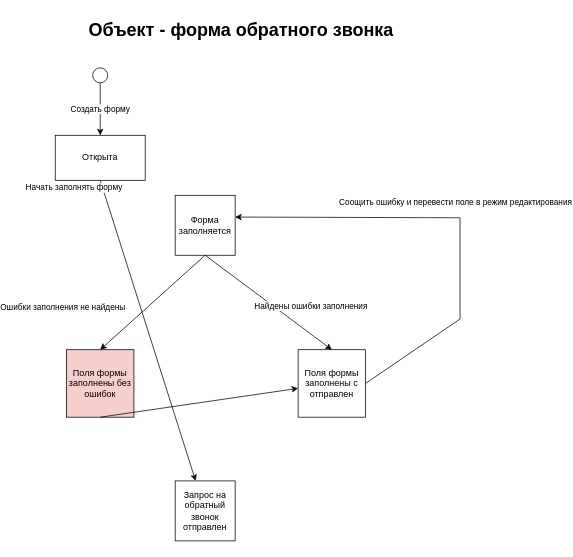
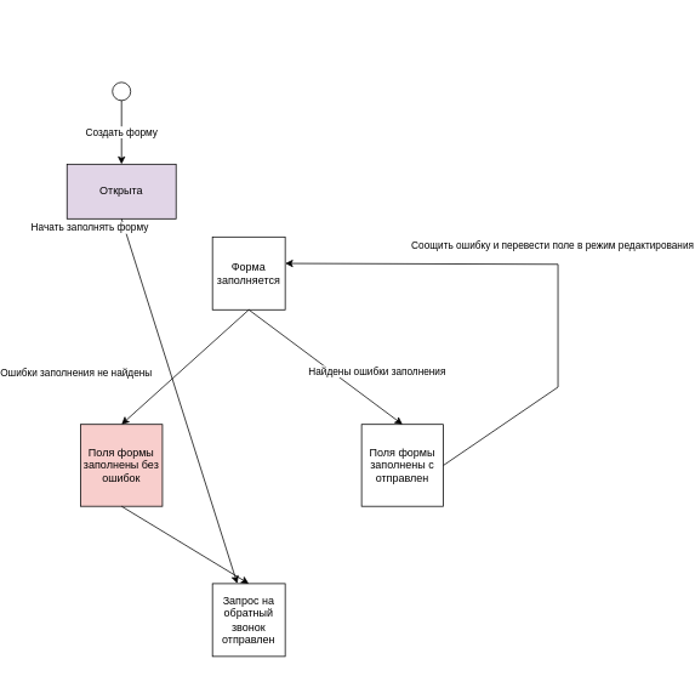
- <mxCell id="5" value="&lt;h1&gt;Объект - форма обратного звонка&lt;/h1&gt;" style="text;html=1;strokeColor=none;fillColor=none;spacing=5;spacingTop=-20;whiteSpace=wrap;overflow=hidden;rounded=0;" vertex="1" parent="1"><mxGeometry x="60" y="20" width="440" height="50" as="geometry" /></mxCell>
- <mxCell id="2" value="Открыта" style="rounded=0;whiteSpace=wrap;html=1;" vertex="1" parent="1"><mxGeometry x="20" y="180" width="120" height="60" as="geometry" /></mxCell>
+ <mxCell id="2" value="Открыта" style="rounded=0;whiteSpace=wrap;html=1;fillColor=#e1d5e7;" vertex="1" parent="1"><mxGeometry x="20" y="180" width="120" height="60" as="geometry" /></mxCell>
- <mxCell id="9" value="" style="endArrow=classic;html=1;rounded=0;exitX=0.5;exitY=1;exitDx=0;exitDy=0;" edge="1" parent="1" source="6" target="7"><mxGeometry width="50" height="50" relative="1" as="geometry"><mxPoint x="490" y="506" as="sourcePoint" /><mxPoint x="540" y="456" as="targetPoint" /></mxGeometry></mxCell>
+ <mxCell id="9" value="" style="endArrow=classic;html=1;rounded=0;exitX=0.5;exitY=1;exitDx=0;exitDy=0;entryX=0.5;entryY=0;entryDx=0;entryDy=0;" edge="1" parent="1" source="6" target="8"><mxGeometry width="50" height="50" relative="1" as="geometry"><mxPoint x="490" y="506" as="sourcePoint" /><mxPoint x="540" y="456" as="targetPoint" /></mxGeometry></mxCell>
